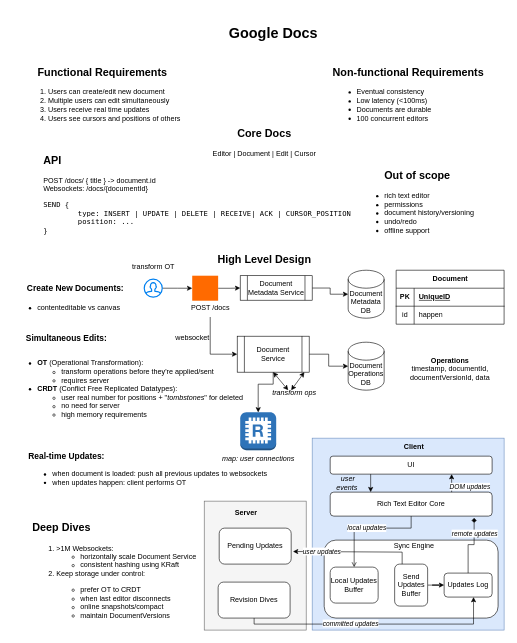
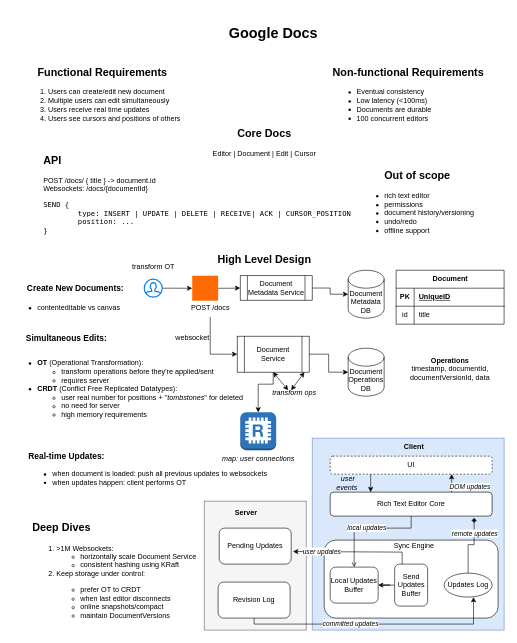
- <mxCell id="25" value="happen" style="shape=partialRectangle;connectable=0;fillColor=none;top=0;left=0;bottom=0;right=0;align=left;spacingLeft=6;overflow=hidden;whiteSpace=wrap;html=1;" vertex="1" parent="23"><mxGeometry x="30" width="150" height="30" as="geometry"><mxRectangle width="150" height="30" as="alternateBounds" /></mxGeometry></mxCell>
+ <mxCell id="25" value="title" style="shape=partialRectangle;connectable=0;fillColor=none;top=0;left=0;bottom=0;right=0;align=left;spacingLeft=6;overflow=hidden;whiteSpace=wrap;html=1;" vertex="1" parent="23"><mxGeometry x="30" width="150" height="30" as="geometry"><mxRectangle width="150" height="30" as="alternateBounds" /></mxGeometry></mxCell>
- <mxCell id="30" value="Document Operations DB" style="shape=cylinder3;whiteSpace=wrap;html=1;boundedLbl=1;backgroundOutline=1;size=15;" vertex="1" parent="1"><mxGeometry x="580" y="570" width="60" height="80" as="geometry" /></mxCell>
+ <mxCell id="30" value="Document Operations DB" style="shape=cylinder3;whiteSpace=wrap;html=1;boundedLbl=1;backgroundOutline=1;size=15;" vertex="1" parent="1"><mxGeometry x="580" y="580" width="60" height="80" as="geometry" /></mxCell>
- <mxCell id="45" value="UI" style="rounded=1;whiteSpace=wrap;html=1;" vertex="1" parent="1"><mxGeometry x="550" y="760" width="270" height="30" as="geometry" /></mxCell>
+ <mxCell id="45" value="UI" style="rounded=1;whiteSpace=wrap;html=1;dashed=1;" vertex="1" parent="1"><mxGeometry x="550" y="760" width="270" height="30" as="geometry" /></mxCell>
- <mxCell id="54" value="" style="edgeStyle=orthogonalEdgeStyle;rounded=0;orthogonalLoop=1;jettySize=auto;html=1;" edge="1" parent="1" source="55" target="56"><mxGeometry relative="1" as="geometry" /></mxCell>
+ <mxCell id="54" value="" style="edgeStyle=orthogonalEdgeStyle;rounded=0;orthogonalLoop=1;jettySize=auto;html=1;" edge="1" parent="1" source="55" target="53"><mxGeometry relative="1" as="geometry" /></mxCell>
- <mxCell id="56" value="Updates Log" style="rounded=1;whiteSpace=wrap;html=1;" vertex="1" parent="1"><mxGeometry x="740" y="955" width="80" height="40" as="geometry" /></mxCell>
+ <mxCell id="56" value="Updates Log" style="ellipse;whiteSpace=wrap;html=1;" vertex="1" parent="1"><mxGeometry x="740" y="955" width="80" height="40" as="geometry" /></mxCell>
- <mxCell id="62" value="Revision Dives" style="rounded=1;whiteSpace=wrap;html=1;" vertex="1" parent="1"><mxGeometry x="363.2" y="970" width="120" height="60" as="geometry" /></mxCell>
+ <mxCell id="62" value="Revision Log" style="rounded=1;whiteSpace=wrap;html=1;" vertex="1" parent="1"><mxGeometry x="363.2" y="970" width="120" height="60" as="geometry" /></mxCell>
